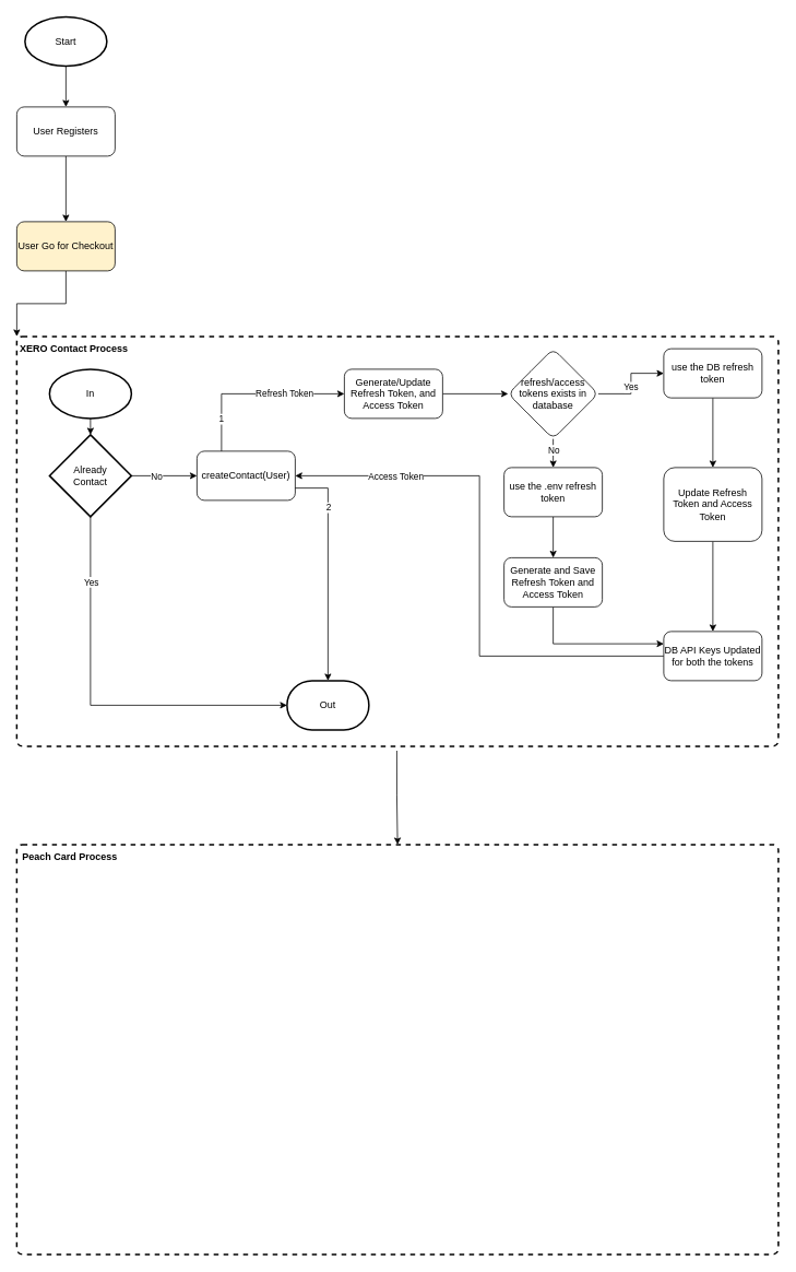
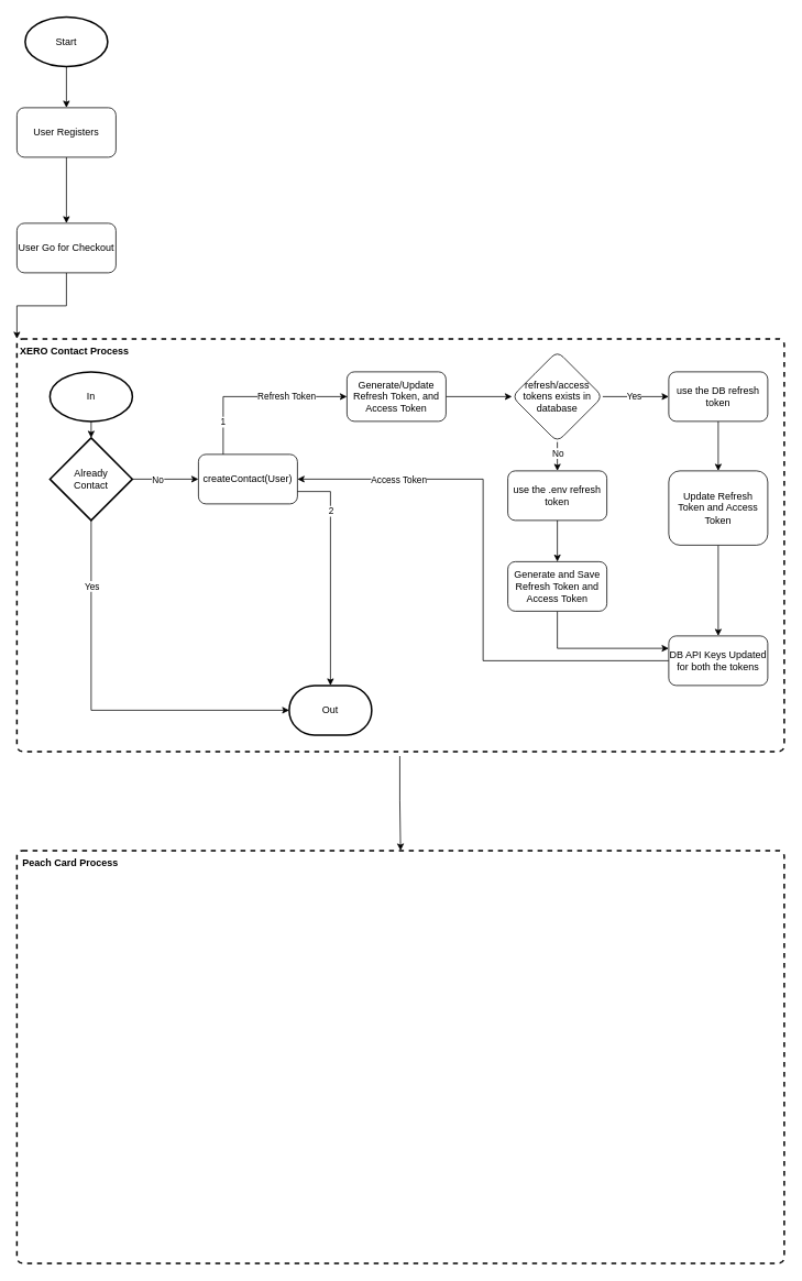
- <mxCell id="8" value="User Go for Checkout" style="rounded=1;whiteSpace=wrap;html=1;fillColor=#fff2cc;" vertex="1" parent="1"><mxGeometry x="20" y="270" width="120" height="60" as="geometry" /></mxCell>
+ <mxCell id="8" value="User Go for Checkout" style="rounded=1;whiteSpace=wrap;html=1;" vertex="1" parent="1"><mxGeometry x="20" y="270" width="120" height="60" as="geometry" /></mxCell>
- <mxCell id="29" value="use the DB refresh token" style="rounded=1;whiteSpace=wrap;html=1;" vertex="1" parent="1"><mxGeometry x="810" y="425" width="120" height="60" as="geometry" /></mxCell>
+ <mxCell id="29" value="use the DB refresh token" style="rounded=1;whiteSpace=wrap;html=1;" vertex="1" parent="1"><mxGeometry x="810" y="450" width="120" height="60" as="geometry" /></mxCell>
